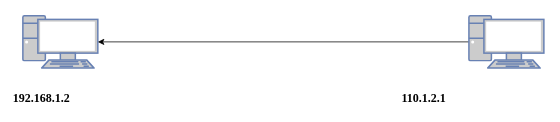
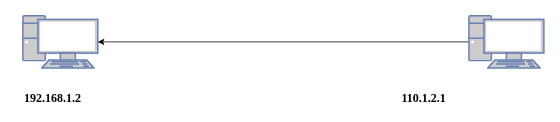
- <mxCell id="5" value="192.168.1.2" style="text;html=1;strokeColor=none;fillColor=none;align=center;verticalAlign=middle;whiteSpace=wrap;rounded=0;fontSize=16;fontStyle=1;fontFamily=Comic Sans MS;" vertex="1" parent="1"><mxGeometry x="5" y="120" width="100" height="20" as="geometry" /></mxCell>
+ <mxCell id="5" value="192.168.1.2" style="text;html=1;strokeColor=none;fillColor=none;align=center;verticalAlign=middle;whiteSpace=wrap;rounded=0;fontSize=16;fontStyle=1;fontFamily=Comic Sans MS;" vertex="1" parent="1"><mxGeometry x="20" y="120" width="100" height="20" as="geometry" /></mxCell>
